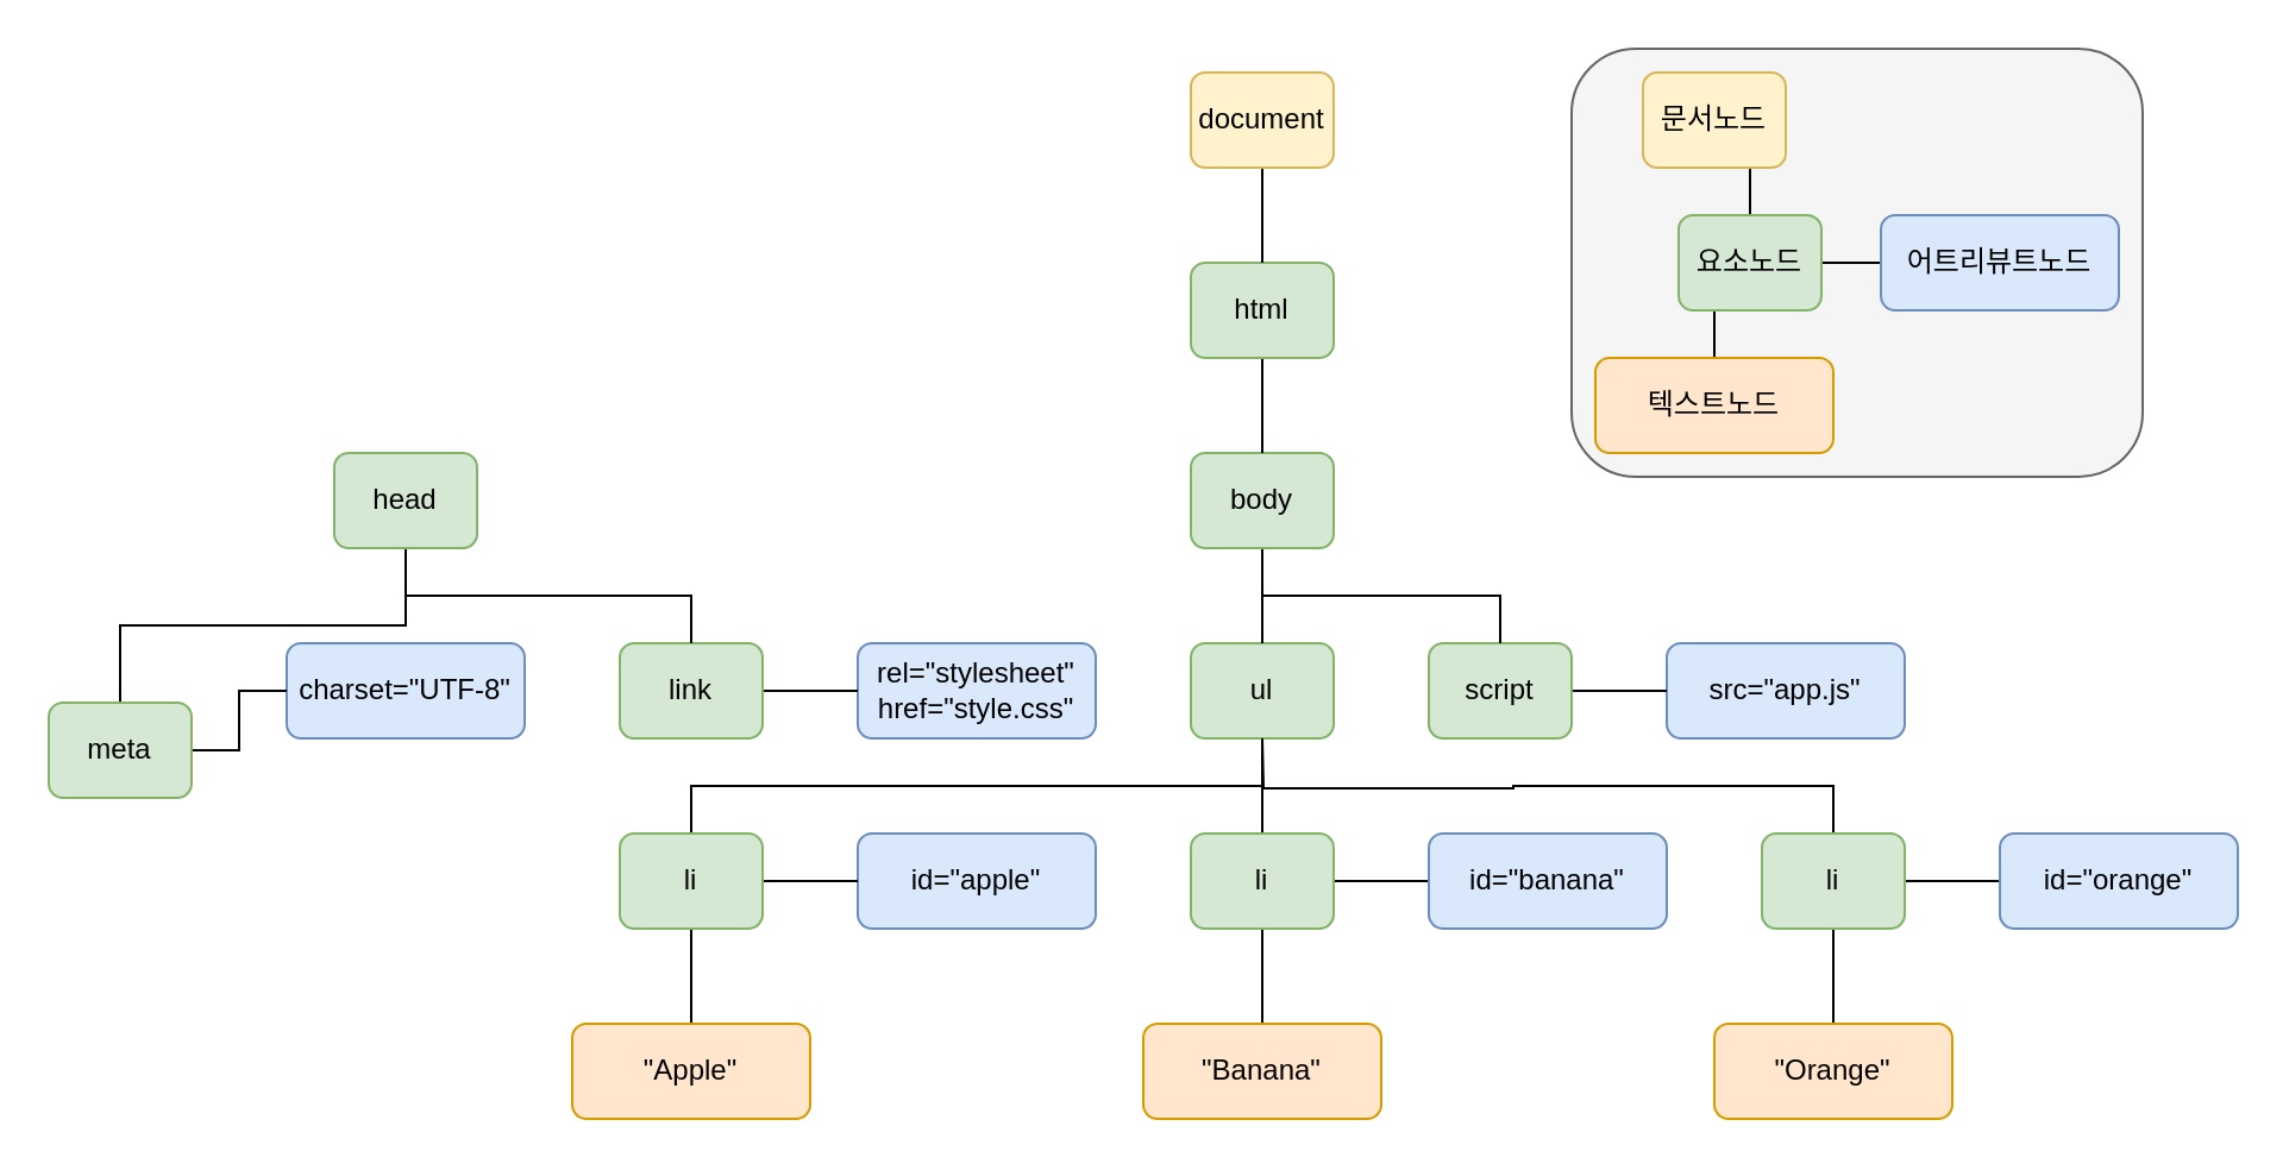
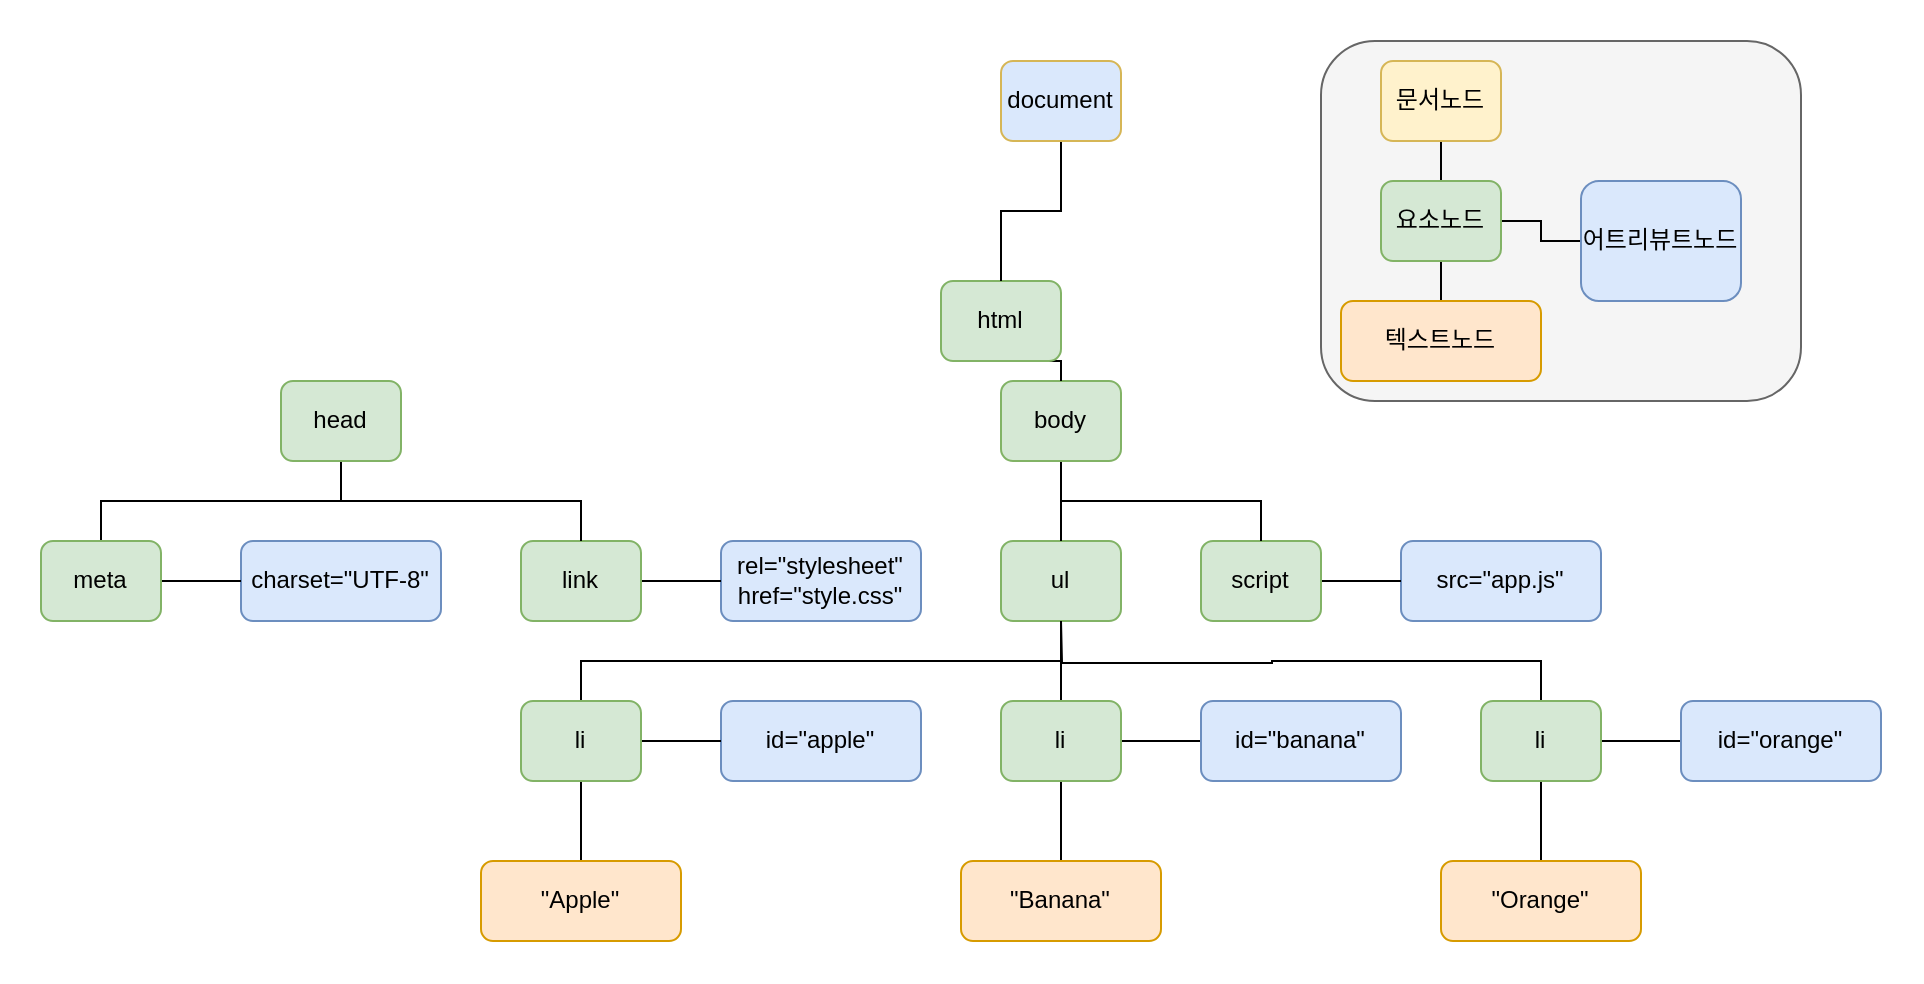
- <mxCell id="21" value="document" style="rounded=1;whiteSpace=wrap;html=1;fillColor=#fff2cc;strokeColor=#d6b656;" vertex="1" parent="1"><mxGeometry x="500" y="30" width="60" height="40" as="geometry" /></mxCell>
+ <mxCell id="21" value="document" style="rounded=1;whiteSpace=wrap;html=1;fillColor=#dae8fc;strokeColor=#d6b656;" vertex="1" parent="1"><mxGeometry x="500" y="30" width="60" height="40" as="geometry" /></mxCell>
- <mxCell id="45" value="요소노드" style="rounded=1;whiteSpace=wrap;html=1;fillColor=#d5e8d4;strokeColor=#82b366;" vertex="1" parent="1"><mxGeometry x="705" y="90" width="60" height="40" as="geometry" /></mxCell>
+ <mxCell id="45" value="요소노드" style="rounded=1;whiteSpace=wrap;html=1;fillColor=#d5e8d4;strokeColor=#82b366;" vertex="1" parent="1"><mxGeometry x="690" y="90" width="60" height="40" as="geometry" /></mxCell>
- <mxCell id="47" value="어트리뷰트노드" style="rounded=1;whiteSpace=wrap;html=1;fillColor=#dae8fc;strokeColor=#6c8ebf;" vertex="1" parent="1"><mxGeometry x="790" y="90" width="100" height="40" as="geometry" /></mxCell>
+ <mxCell id="47" value="어트리뷰트노드" style="rounded=1;whiteSpace=wrap;html=1;fillColor=#dae8fc;strokeColor=#6c8ebf;" vertex="1" parent="1"><mxGeometry x="790" y="90" width="80" height="60" as="geometry" /></mxCell>
- <mxCell id="19" value="html" style="rounded=1;whiteSpace=wrap;html=1;fillColor=#d5e8d4;strokeColor=#82b366;" vertex="1" parent="1"><mxGeometry x="500" y="110" width="60" height="40" as="geometry" /></mxCell>
+ <mxCell id="19" value="html" style="rounded=1;whiteSpace=wrap;html=1;fillColor=#d5e8d4;strokeColor=#82b366;" vertex="1" parent="1"><mxGeometry x="470" y="140" width="60" height="40" as="geometry" /></mxCell>
- <mxCell id="12" value="meta" style="rounded=1;whiteSpace=wrap;html=1;fillColor=#d5e8d4;strokeColor=#82b366;" vertex="1" parent="1"><mxGeometry x="20" y="295" width="60" height="40" as="geometry" /></mxCell>
+ <mxCell id="12" value="meta" style="rounded=1;whiteSpace=wrap;html=1;fillColor=#d5e8d4;strokeColor=#82b366;" vertex="1" parent="1"><mxGeometry x="20" y="270" width="60" height="40" as="geometry" /></mxCell>
